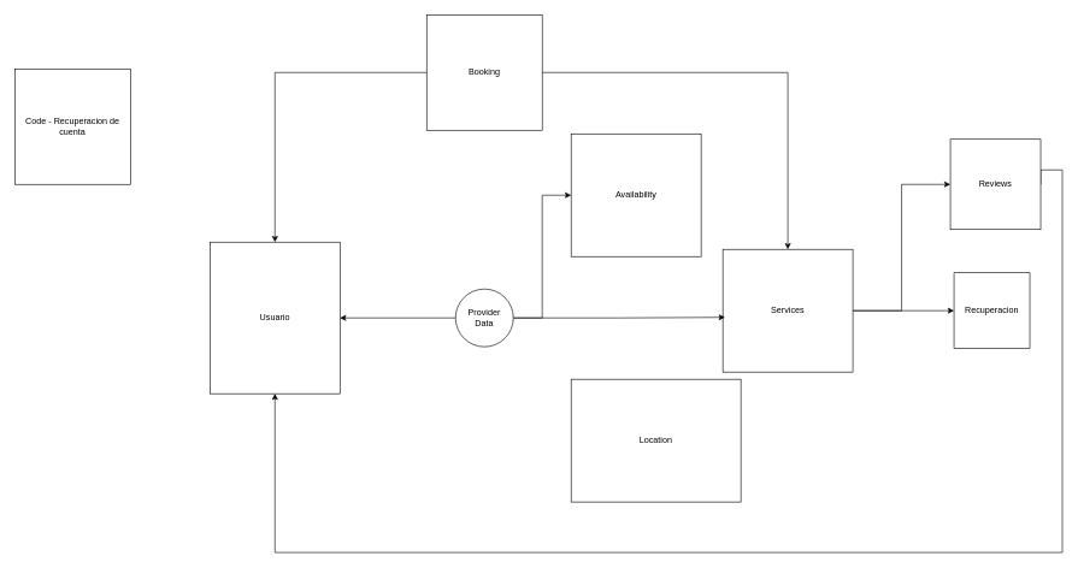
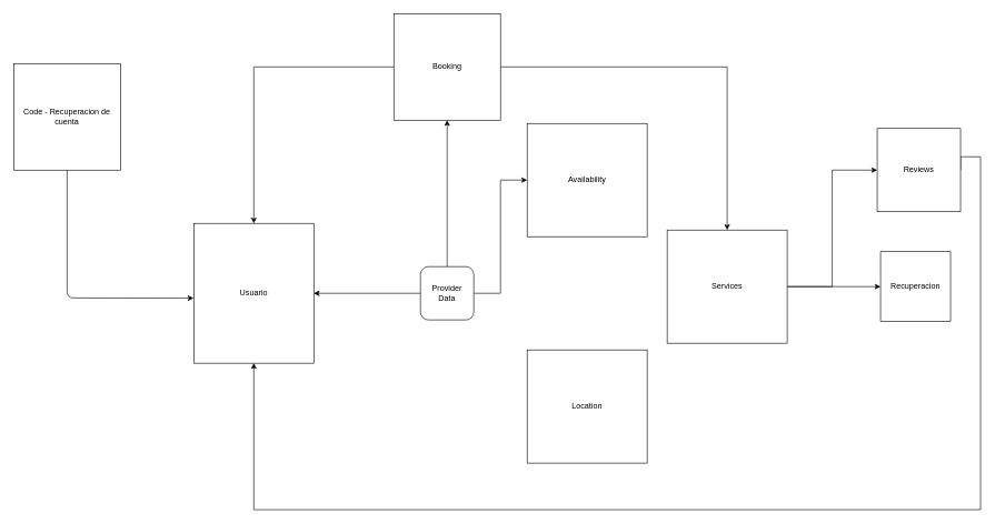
- <mxCell id="10" value="Provider&lt;br&gt;Data" style="ellipse;whiteSpace=wrap;html=1;aspect=fixed;" parent="1" vertex="1"><mxGeometry x="630" y="400" width="80" height="80" as="geometry" /></mxCell>
+ <mxCell id="10" value="Provider&lt;br&gt;Data" style="whiteSpace=wrap;html=1;aspect=fixed;rounded=1;" parent="1" vertex="1"><mxGeometry x="630" y="400" width="80" height="80" as="geometry" /></mxCell>
- <mxCell id="15" style="edgeStyle=orthogonalEdgeStyle;rounded=0;orthogonalLoop=1;jettySize=auto;html=1;entryX=0.016;entryY=0.554;entryDx=0;entryDy=0;entryPerimeter=0;" parent="1" source="10" target="5" edge="1"><mxGeometry relative="1" as="geometry" /></mxCell>
+ <mxCell id="15" style="edgeStyle=orthogonalEdgeStyle;rounded=0;orthogonalLoop=1;jettySize=auto;html=1;" parent="1" source="10" target="14" edge="1"><mxGeometry relative="1" as="geometry" /></mxCell>
+ <mxCell id="18" style="edgeStyle=none;html=1;entryX=-0.002;entryY=0.535;entryDx=0;entryDy=0;entryPerimeter=0;" edge="1" parent="1" source="19" target="2"><mxGeometry relative="1" as="geometry"><Array as="points"><mxPoint x="100" y="447" /></Array></mxGeometry></mxCell>
- <mxCell id="6" value="Location" style="rounded=0;whiteSpace=wrap;html=1;" parent="1" vertex="1"><mxGeometry x="790" y="525" width="235" height="170" as="geometry" /></mxCell>
+ <mxCell id="6" value="Location" style="rounded=0;whiteSpace=wrap;html=1;" parent="1" vertex="1"><mxGeometry x="790" y="525" width="180" height="170" as="geometry" /></mxCell>
